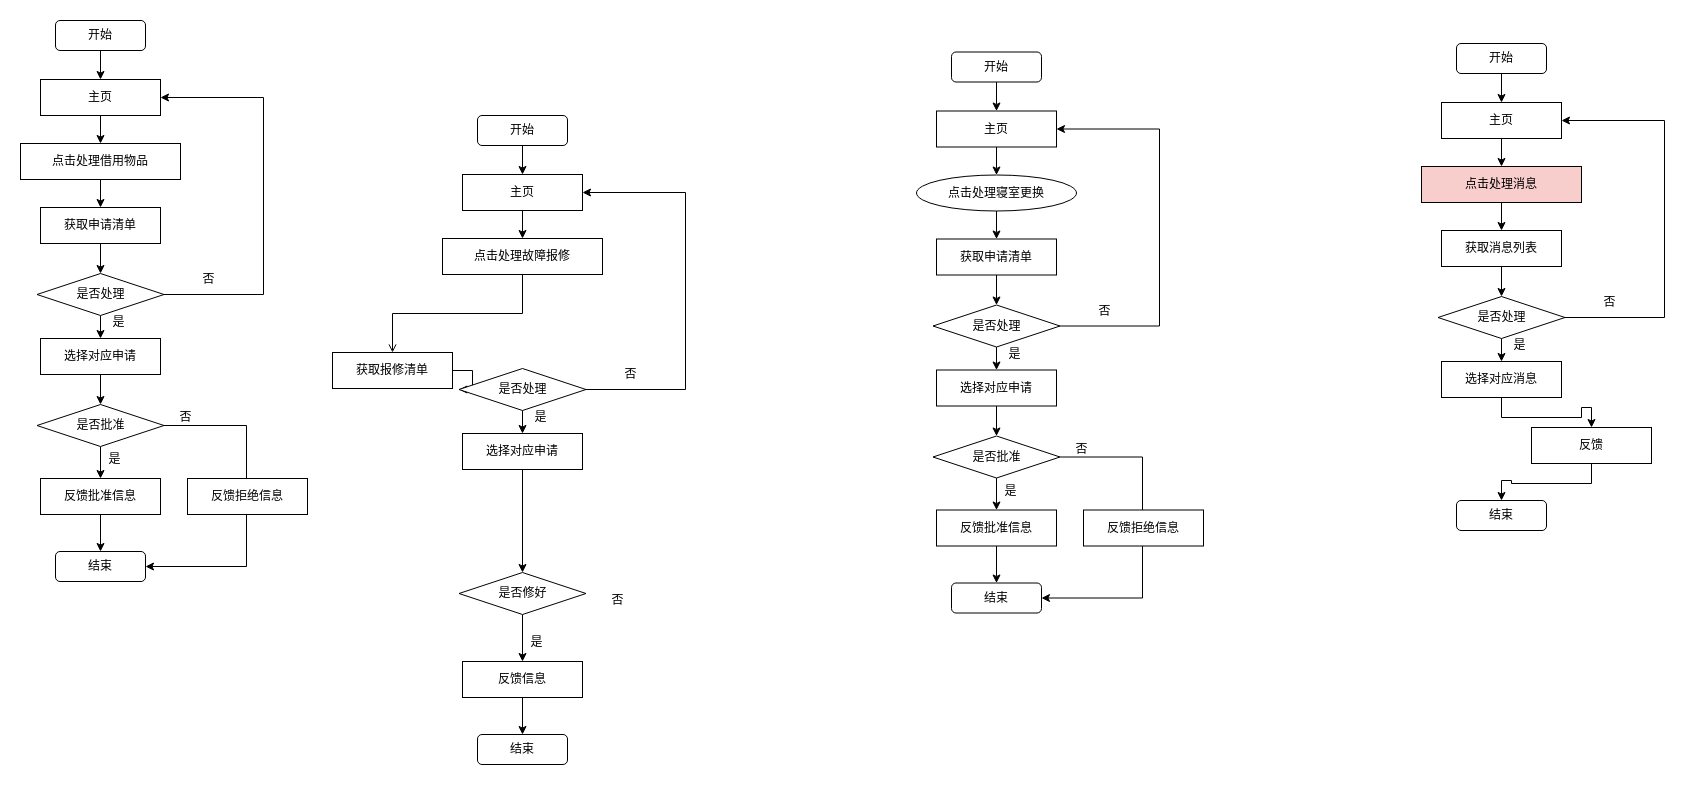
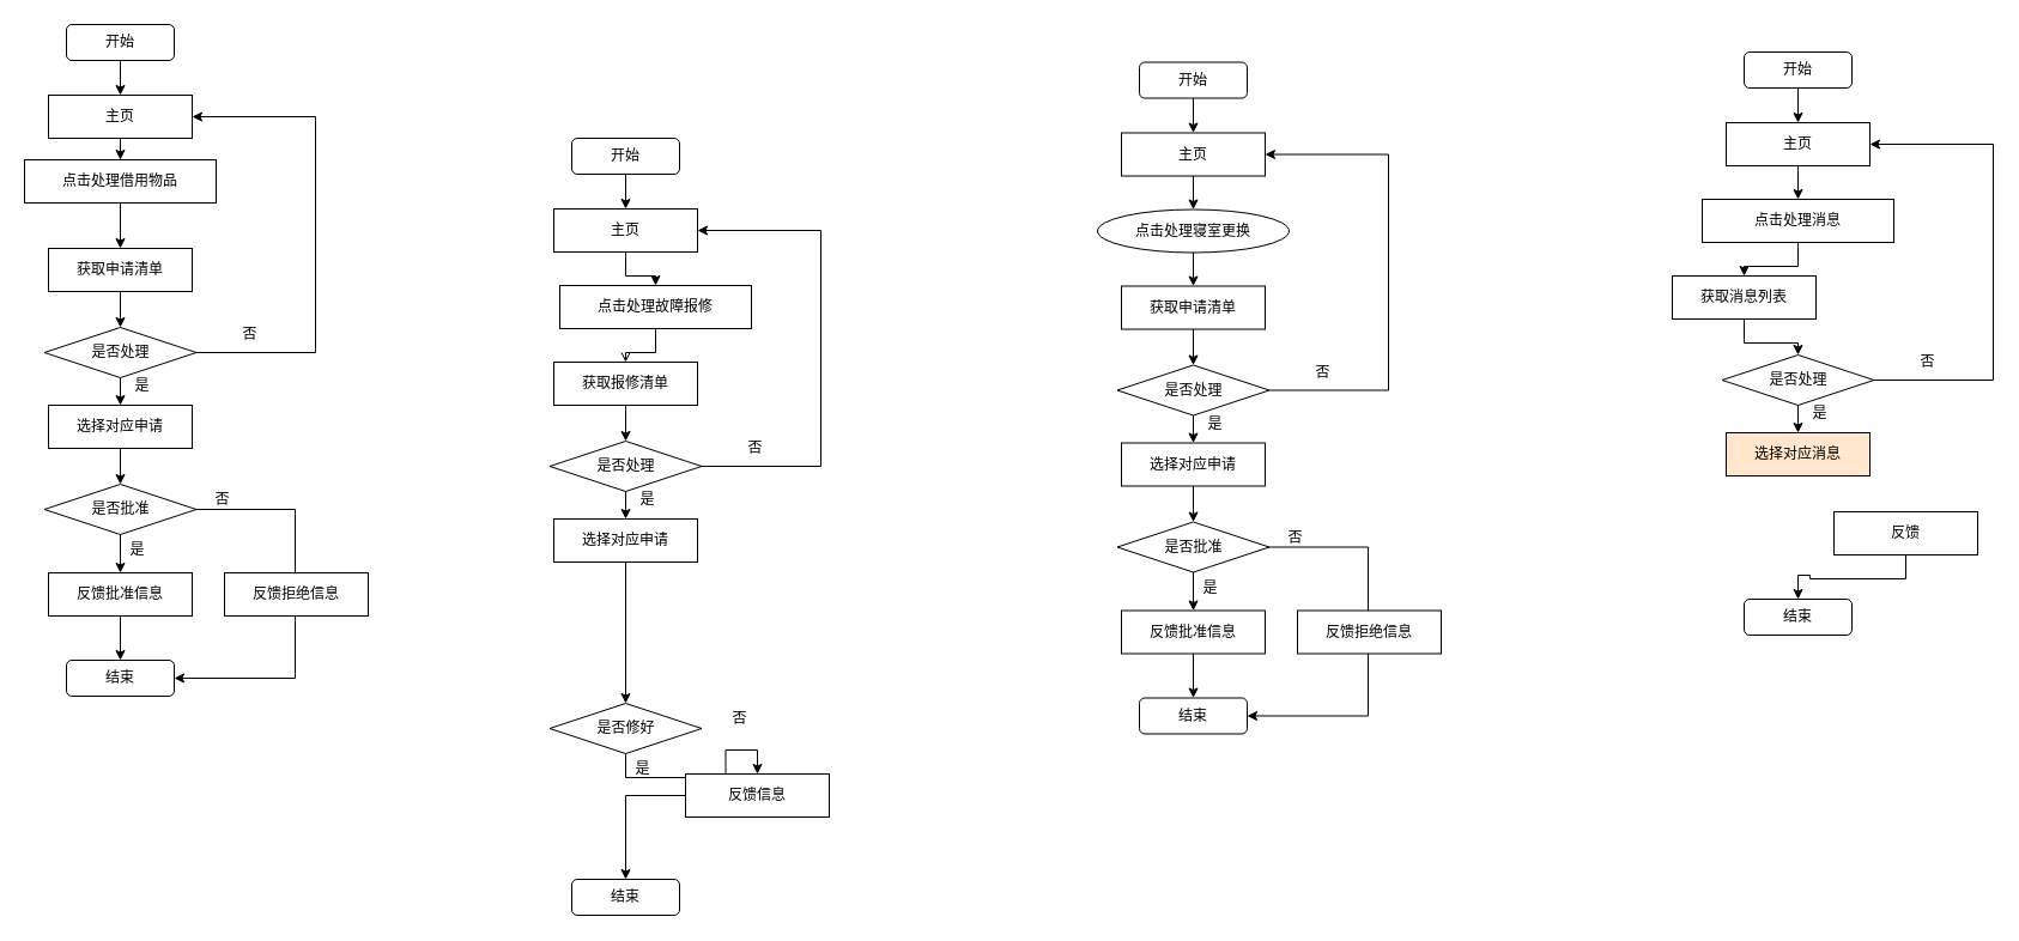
- <mxCell id="7" value="点击处理借用物品" style="rounded=0;whiteSpace=wrap;html=1;" vertex="1" parent="1"><mxGeometry x="20" y="143" width="160" height="36" as="geometry" /></mxCell>
+ <mxCell id="7" value="点击处理借用物品" style="rounded=0;whiteSpace=wrap;html=1;" vertex="1" parent="1"><mxGeometry x="20" y="133" width="160" height="36" as="geometry" /></mxCell>
- <mxCell id="53" value="点击处理消息" style="rounded=0;whiteSpace=wrap;html=1;fillColor=#f8cecc;" vertex="1" parent="1"><mxGeometry x="1421" y="166" width="160" height="36" as="geometry" /></mxCell>
+ <mxCell id="53" value="点击处理消息" style="rounded=0;whiteSpace=wrap;html=1;" vertex="1" parent="1"><mxGeometry x="1421" y="166" width="160" height="36" as="geometry" /></mxCell>
- <mxCell id="55" value="获取消息列表" style="rounded=0;whiteSpace=wrap;html=1;" vertex="1" parent="1"><mxGeometry x="1441" y="230" width="120" height="36" as="geometry" /></mxCell>
+ <mxCell id="55" value="获取消息列表" style="rounded=0;whiteSpace=wrap;html=1;" vertex="1" parent="1"><mxGeometry x="1396" y="230" width="120" height="36" as="geometry" /></mxCell>
- <mxCell id="31" value="点击处理故障报修" style="rounded=0;whiteSpace=wrap;html=1;" vertex="1" parent="1"><mxGeometry x="442" y="238" width="160" height="36" as="geometry" /></mxCell>
+ <mxCell id="31" value="点击处理故障报修" style="rounded=0;whiteSpace=wrap;html=1;" vertex="1" parent="1"><mxGeometry x="467" y="238" width="160" height="36" as="geometry" /></mxCell>
- <mxCell id="33" value="获取报修清单" style="rounded=0;whiteSpace=wrap;html=1;" vertex="1" parent="1"><mxGeometry x="332" y="352" width="120" height="36" as="geometry" /></mxCell>
+ <mxCell id="33" value="获取报修清单" style="rounded=0;whiteSpace=wrap;html=1;" vertex="1" parent="1"><mxGeometry x="462" y="302" width="120" height="36" as="geometry" /></mxCell>
- <mxCell id="60" value="选择对应消息" style="rounded=0;whiteSpace=wrap;html=1;" vertex="1" parent="1"><mxGeometry x="1441" y="361" width="120" height="36" as="geometry" /></mxCell>
+ <mxCell id="60" value="选择对应消息" style="rounded=0;whiteSpace=wrap;html=1;fillColor=#ffe6cc;" vertex="1" parent="1"><mxGeometry x="1441" y="361" width="120" height="36" as="geometry" /></mxCell>
- <mxCell id="59" value="" style="edgeStyle=orthogonalEdgeStyle;rounded=0;orthogonalLoop=1;jettySize=auto;html=1;" edge="1" parent="1" source="60" target="65"><mxGeometry relative="1" as="geometry" /></mxCell>
- <mxCell id="43" value="是否修好" style="rhombus;whiteSpace=wrap;html=1;rounded=0;" vertex="1" parent="1"><mxGeometry x="458.5" y="572" width="127" height="42" as="geometry" /></mxCell>
+ <mxCell id="43" value="是否修好" style="rhombus;whiteSpace=wrap;html=1;rounded=0;" vertex="1" parent="1"><mxGeometry x="458.5" y="587" width="127" height="42" as="geometry" /></mxCell>
- <mxCell id="45" value="反馈信息" style="rounded=0;whiteSpace=wrap;html=1;" vertex="1" parent="1"><mxGeometry x="462" y="661" width="120" height="36" as="geometry" /></mxCell>
+ <mxCell id="45" value="反馈信息" style="rounded=0;whiteSpace=wrap;html=1;" vertex="1" parent="1"><mxGeometry x="572" y="646" width="120" height="36" as="geometry" /></mxCell>
